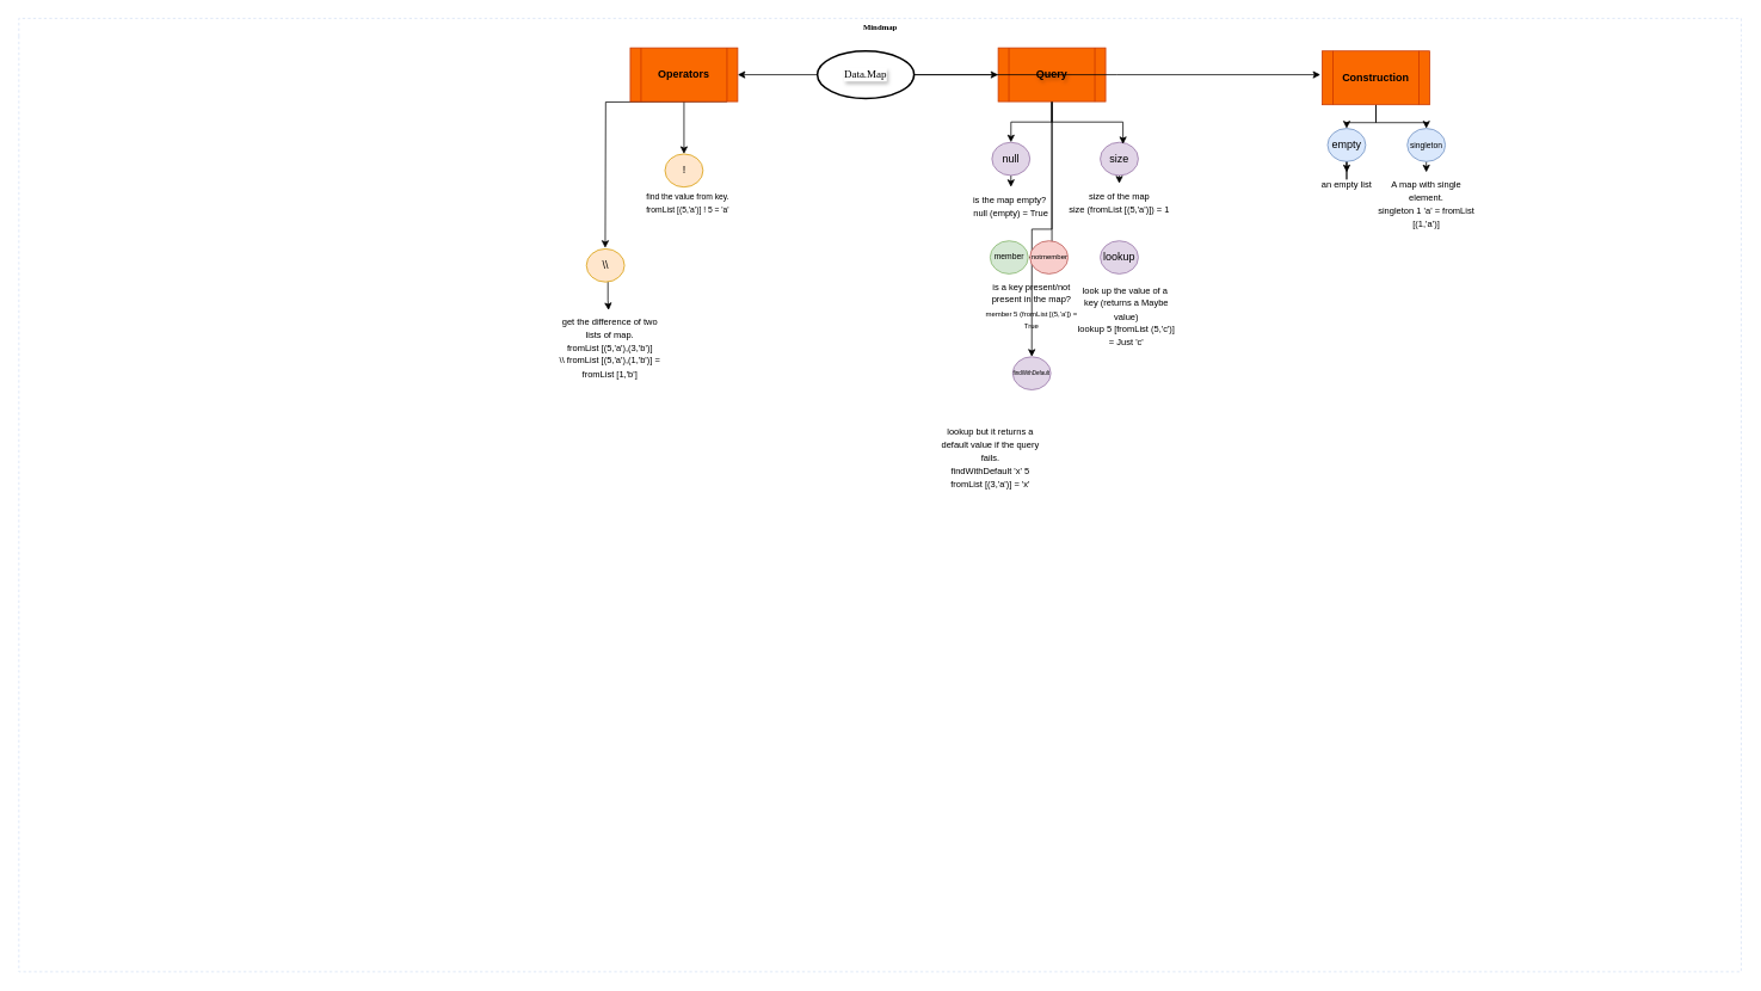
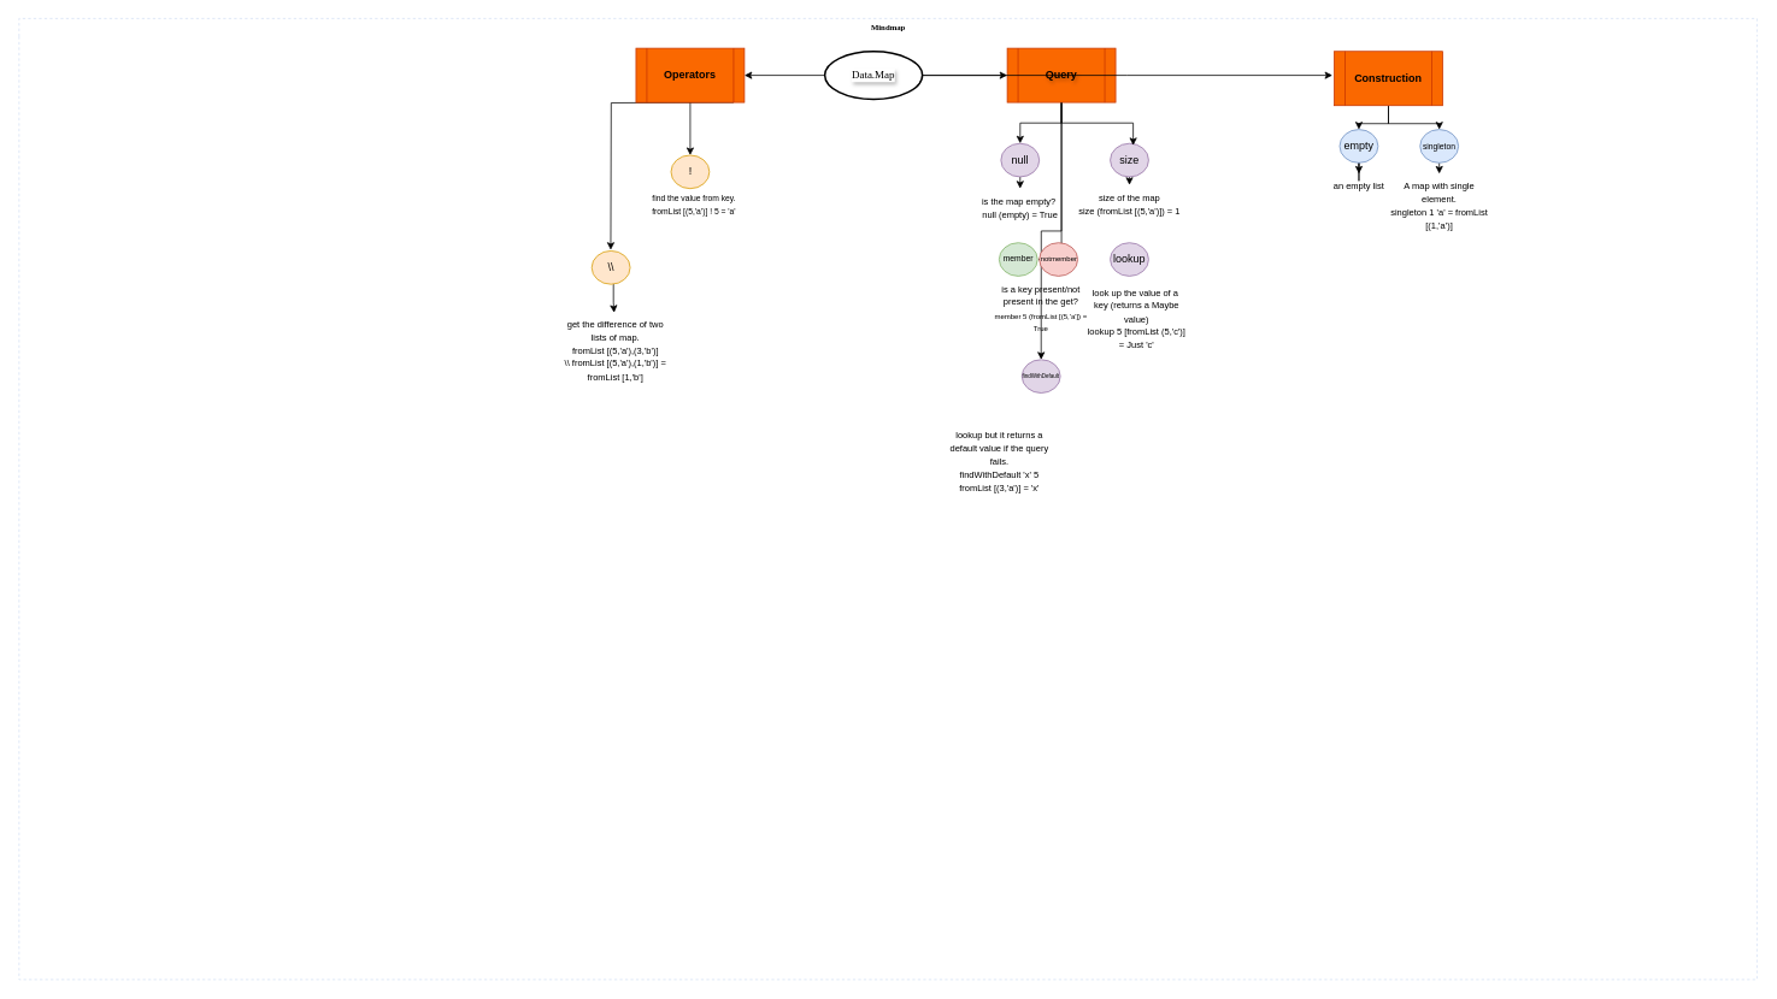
- <mxCell id="27" value="&lt;font size=&quot;1&quot;&gt;is a key present/not present in the map?&lt;/font&gt;&lt;div&gt;&lt;font style=&quot;font-size: 8px;&quot;&gt;member 5 (fromList [(5,'a']) = True&lt;/font&gt;&lt;/div&gt;" style="text;html=1;align=center;verticalAlign=top;whiteSpace=wrap;rounded=0;labelPosition=center;verticalLabelPosition=middle;" vertex="1" parent="2"><mxGeometry x="1073" y="285.5" width="117" height="60" as="geometry" /></mxCell>
+ <mxCell id="27" value="&lt;font size=&quot;1&quot;&gt;is a key present/not present in the get?&lt;/font&gt;&lt;div&gt;&lt;font style=&quot;font-size: 8px;&quot;&gt;member 5 (fromList [(5,'a']) = True&lt;/font&gt;&lt;/div&gt;" style="text;html=1;align=center;verticalAlign=top;whiteSpace=wrap;rounded=0;labelPosition=center;verticalLabelPosition=middle;" vertex="1" parent="2"><mxGeometry x="1073" y="285.5" width="117" height="60" as="geometry" /></mxCell>
